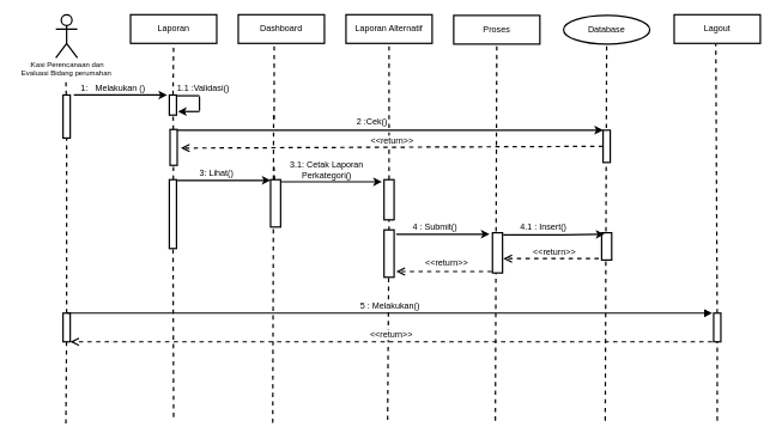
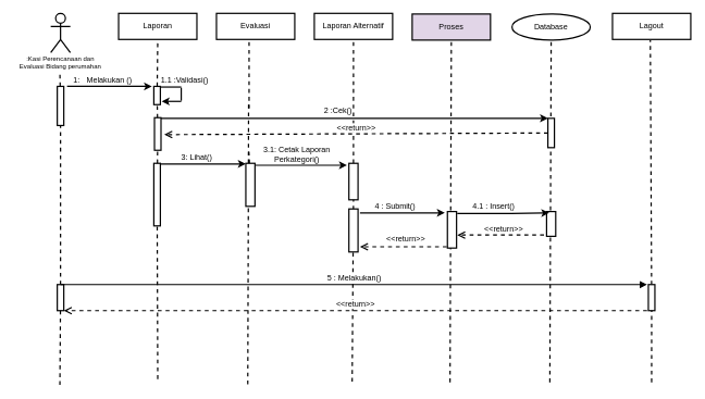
- <mxCell id="4" value="Dashboard" style="rounded=0;whiteSpace=wrap;html=1;strokeWidth=2;" parent="1" vertex="1"><mxGeometry x="331" y="20" width="120" height="40" as="geometry" /></mxCell>
+ <mxCell id="4" value="Evaluasi" style="rounded=0;whiteSpace=wrap;html=1;strokeWidth=2;" parent="1" vertex="1"><mxGeometry x="331" y="20" width="120" height="40" as="geometry" /></mxCell>
- <mxCell id="31" value="Proses" style="rounded=0;whiteSpace=wrap;html=1;strokeWidth=2;" parent="1" vertex="1"><mxGeometry x="631" y="21" width="120" height="40" as="geometry" /></mxCell>
+ <mxCell id="31" value="Proses" style="rounded=0;whiteSpace=wrap;html=1;strokeWidth=2;fillColor=#e1d5e7;" parent="1" vertex="1"><mxGeometry x="631" y="21" width="120" height="40" as="geometry" /></mxCell>
